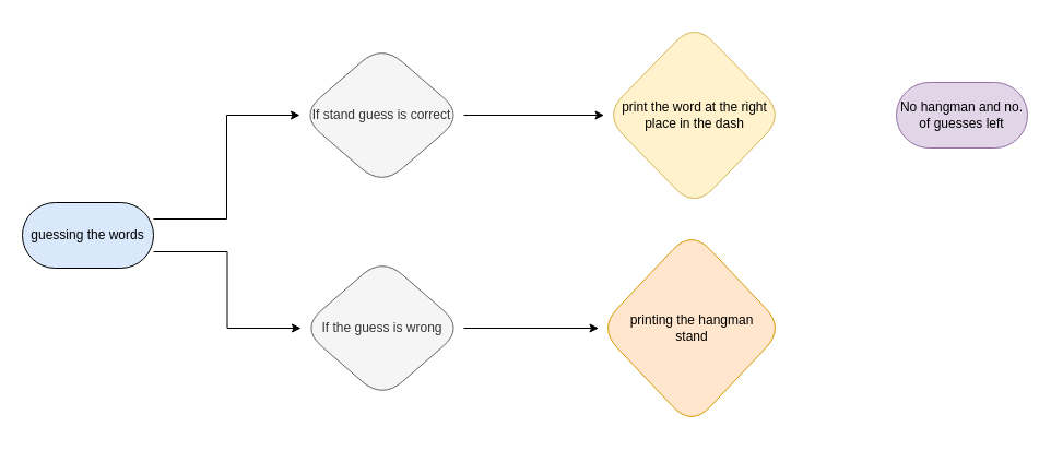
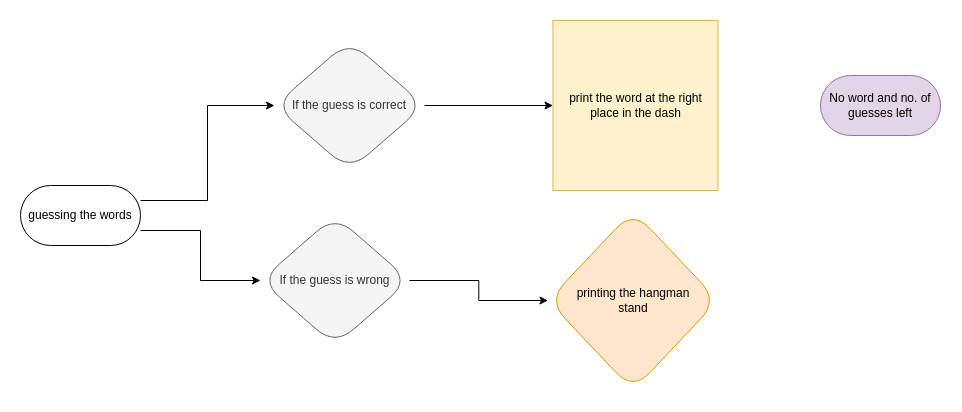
- <mxCell id="6" value="If stand guess is correct" style="rhombus;whiteSpace=wrap;html=1;rounded=1;fillColor=#f5f5f5;fontColor=#333333;strokeColor=#666666;arcSize=50;" vertex="1" parent="1"><mxGeometry x="274" y="40" width="150" height="130" as="geometry" /></mxCell>
+ <mxCell id="6" value="If the guess is correct" style="rhombus;whiteSpace=wrap;html=1;rounded=1;fillColor=#f5f5f5;fontColor=#333333;strokeColor=#666666;arcSize=50;" vertex="1" parent="1"><mxGeometry x="274" y="40" width="150" height="130" as="geometry" /></mxCell>
- <mxCell id="7" value="print the word at the right place in the dash" style="rhombus;whiteSpace=wrap;html=1;rounded=1;fillColor=#fff2cc;strokeColor=#d6b656;arcSize=50;" vertex="1" parent="1"><mxGeometry x="552.5" y="20" width="165" height="170" as="geometry" /></mxCell>
+ <mxCell id="7" value="print the word at the right place in the dash" style="whiteSpace=wrap;html=1;fillColor=#fff2cc;strokeColor=#d6b656;arcSize=50;rounded=0;" vertex="1" parent="1"><mxGeometry x="552.5" y="20" width="165" height="170" as="geometry" /></mxCell>
- <mxCell id="11" value="&lt;div style=&quot;&quot;&gt;&lt;span style=&quot;background-color: initial;&quot;&gt;No hangman and no. of guesses left&lt;/span&gt;&lt;br&gt;&lt;/div&gt;" style="whiteSpace=wrap;html=1;rounded=1;align=center;fillColor=#e1d5e7;strokeColor=#9673a6;arcSize=50;" vertex="1" parent="1"><mxGeometry x="820" y="75" width="120" height="60" as="geometry" /></mxCell>
+ <mxCell id="11" value="&lt;div style=&quot;&quot;&gt;&lt;span style=&quot;background-color: initial;&quot;&gt;No word and no. of guesses left&lt;/span&gt;&lt;br&gt;&lt;/div&gt;" style="whiteSpace=wrap;html=1;rounded=1;align=center;fillColor=#e1d5e7;strokeColor=#9673a6;arcSize=50;" vertex="1" parent="1"><mxGeometry x="820" y="75" width="120" height="60" as="geometry" /></mxCell>
- <mxCell id="4" value="guessing the words" style="rounded=1;whiteSpace=wrap;html=1;arcSize=50;fillColor=#dae8fc;" vertex="1" parent="1"><mxGeometry x="20" y="185" width="120" height="60" as="geometry" /></mxCell>
+ <mxCell id="4" value="guessing the words" style="rounded=1;whiteSpace=wrap;html=1;arcSize=50;" vertex="1" parent="1"><mxGeometry x="20" y="185" width="120" height="60" as="geometry" /></mxCell>
- <mxCell id="9" value="If the guess is wrong" style="rhombus;whiteSpace=wrap;html=1;rounded=1;fillColor=#f5f5f5;fontColor=#333333;strokeColor=#666666;arcSize=50;" vertex="1" parent="1"><mxGeometry x="275" y="235" width="149" height="130" as="geometry" /></mxCell>
+ <mxCell id="9" value="If the guess is wrong" style="rhombus;whiteSpace=wrap;html=1;rounded=1;fillColor=#f5f5f5;fontColor=#333333;strokeColor=#666666;arcSize=50;" vertex="1" parent="1"><mxGeometry x="260" y="215" width="149" height="130" as="geometry" /></mxCell>
